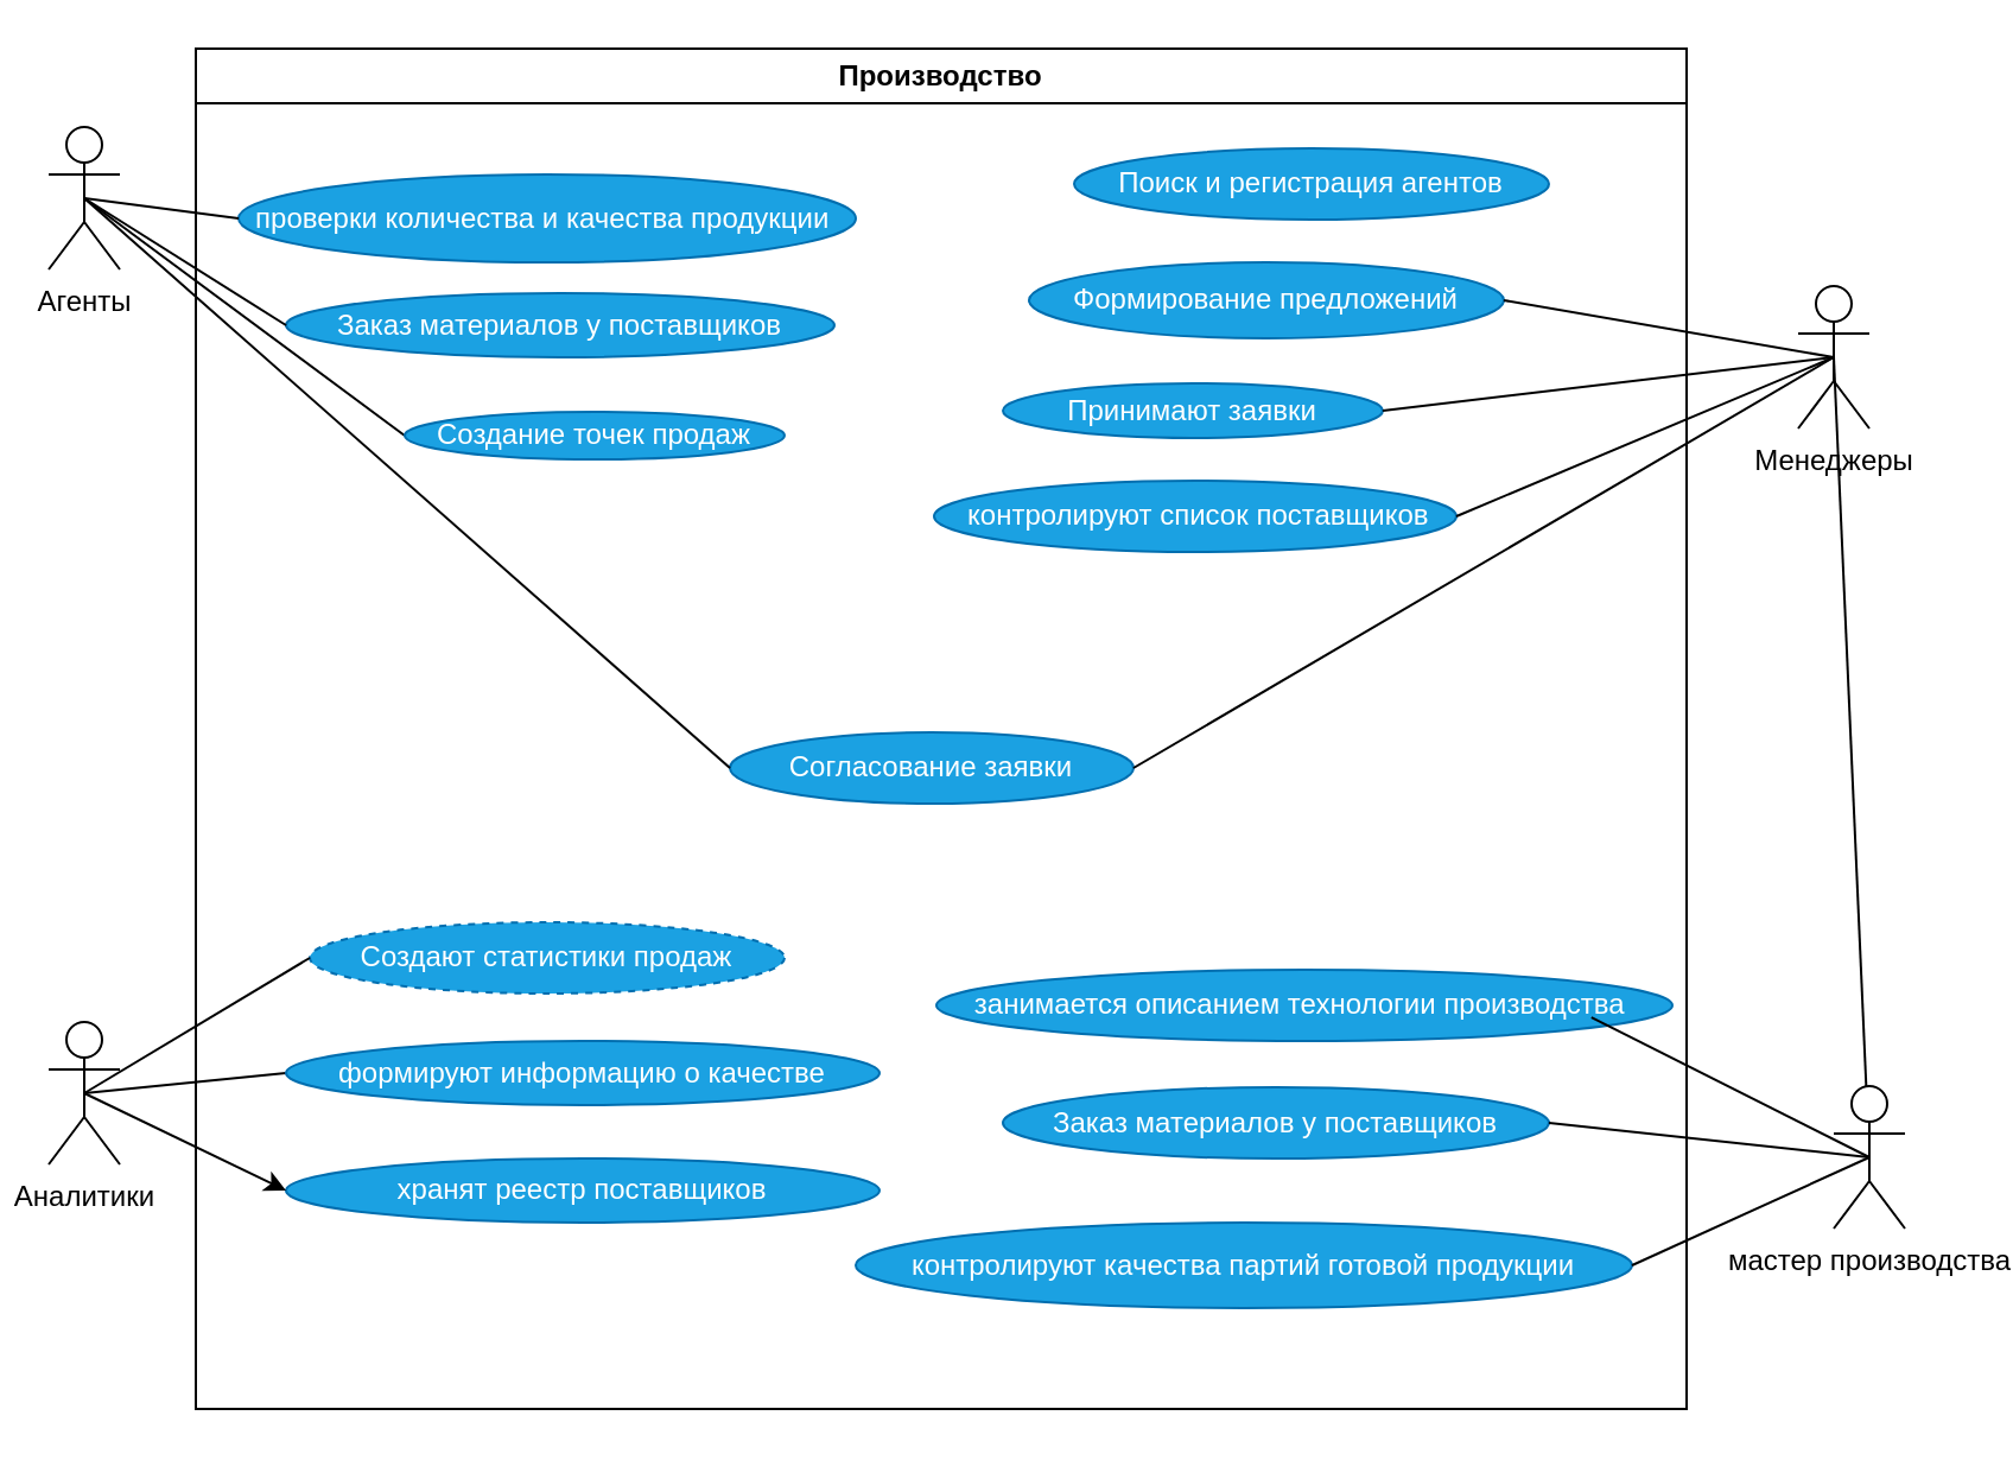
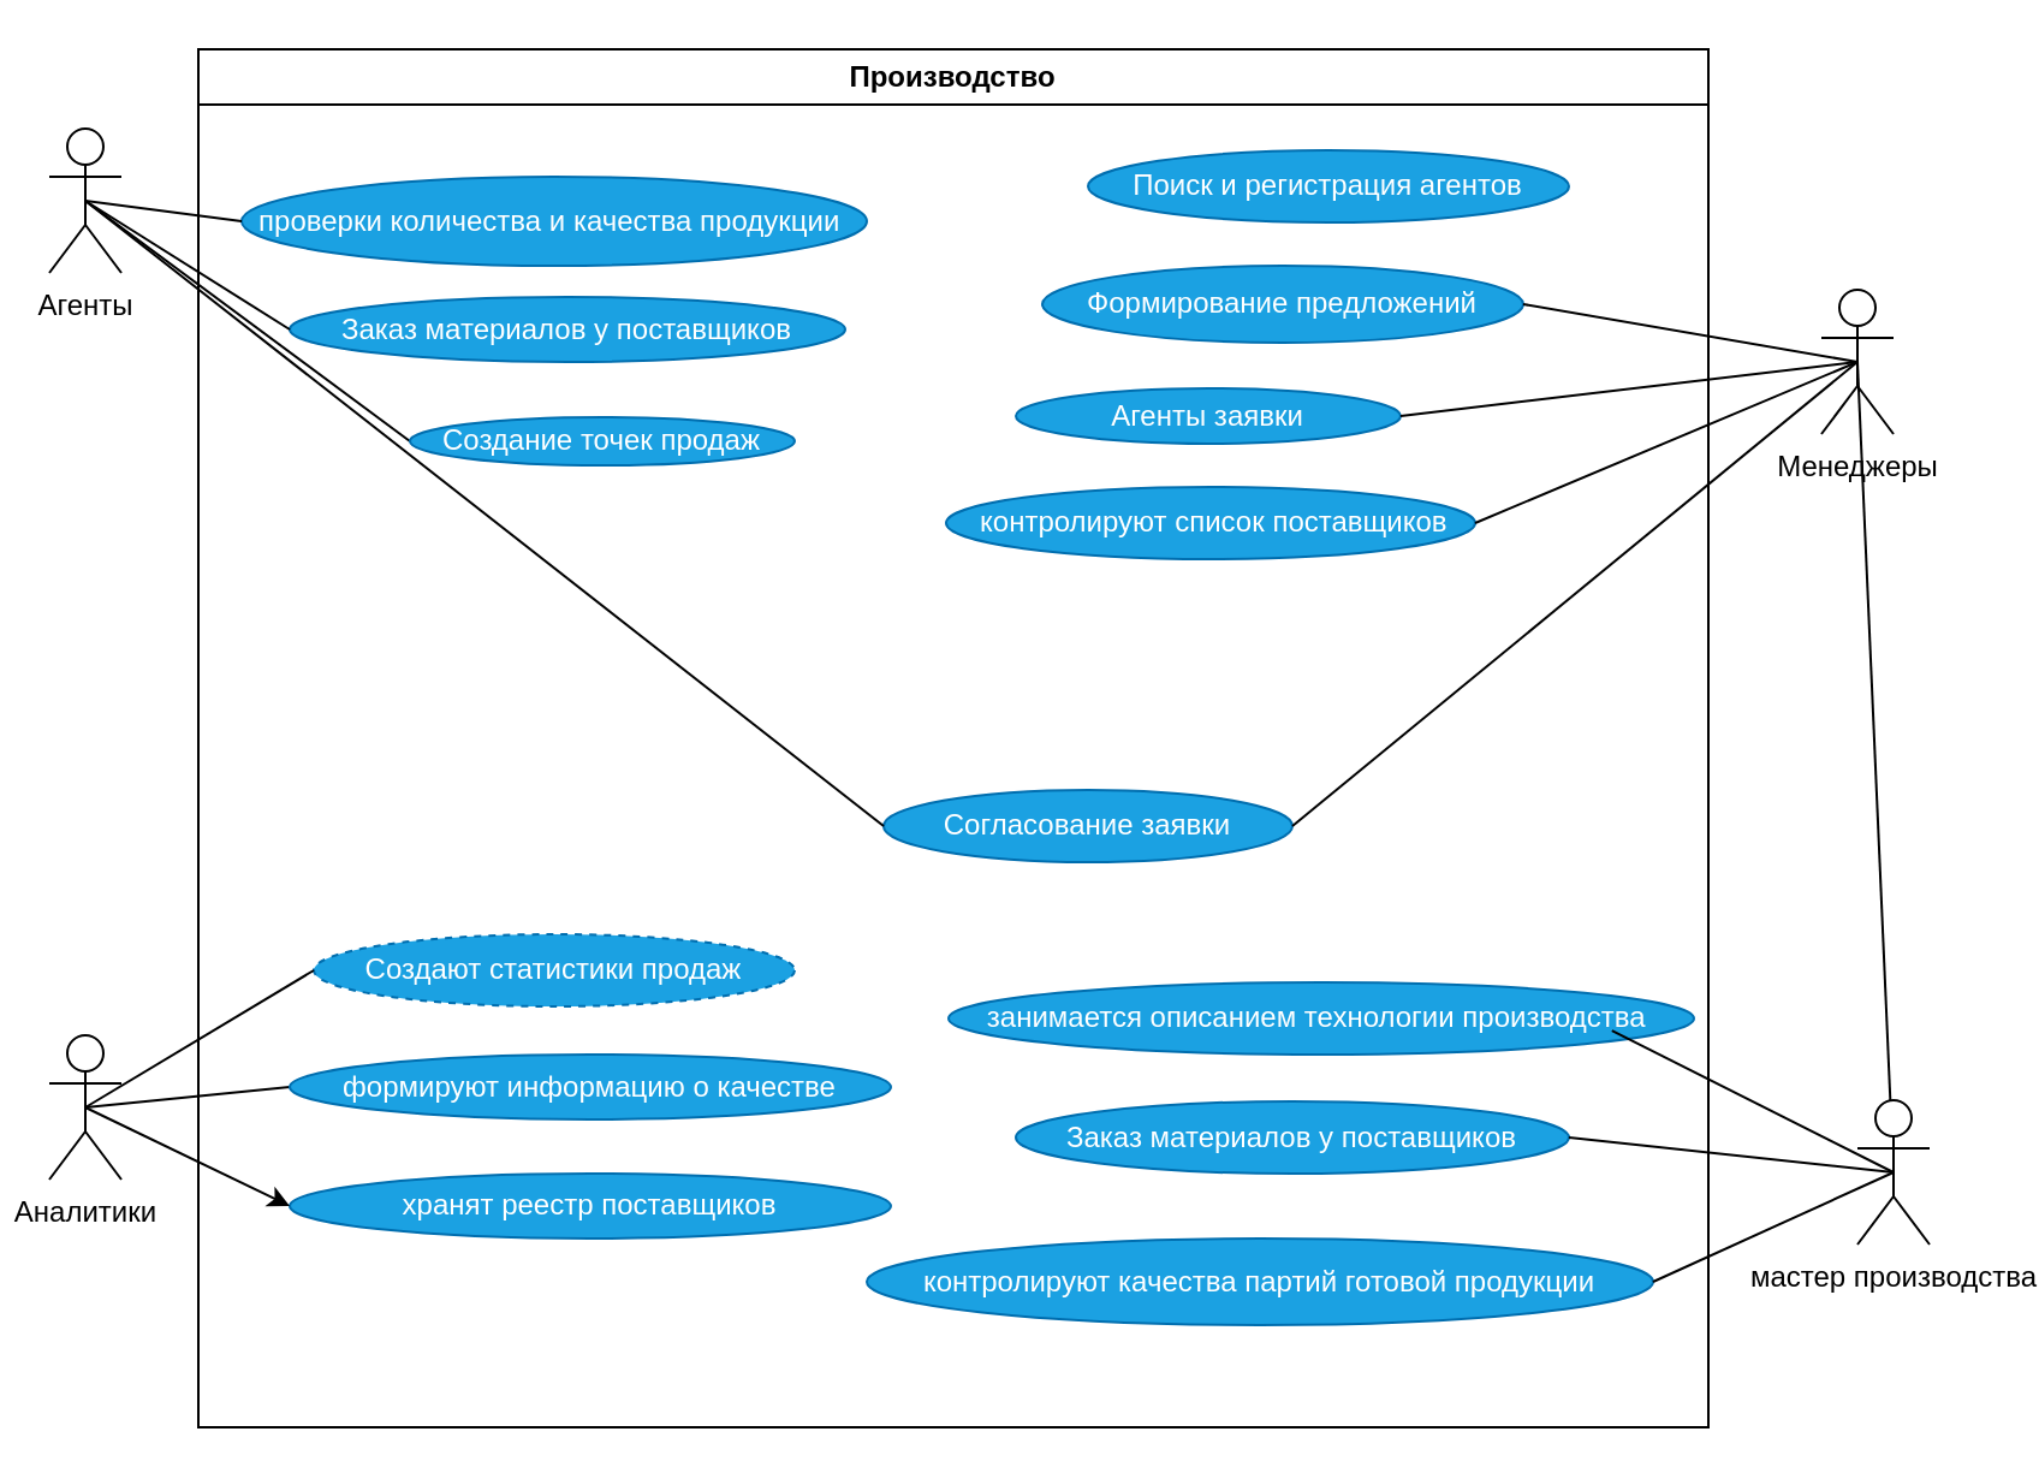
- <mxCell id="9" value="Принимают заявки" style="ellipse;whiteSpace=wrap;html=1;fillColor=#1ba1e2;fontColor=#ffffff;strokeColor=#006EAF;" parent="7" vertex="1"><mxGeometry x="340" y="141" width="160" height="23" as="geometry" /></mxCell>
+ <mxCell id="9" value="Агенты заявки" style="ellipse;whiteSpace=wrap;html=1;fillColor=#1ba1e2;fontColor=#ffffff;strokeColor=#006EAF;" parent="7" vertex="1"><mxGeometry x="340" y="141" width="160" height="23" as="geometry" /></mxCell>
- <mxCell id="12" value="Согласование заявки" style="ellipse;whiteSpace=wrap;html=1;fillColor=#1ba1e2;fontColor=#ffffff;strokeColor=#006EAF;" parent="7" vertex="1"><mxGeometry x="225" y="288" width="170" height="30" as="geometry" /></mxCell>
+ <mxCell id="12" value="Согласование заявки" style="ellipse;whiteSpace=wrap;html=1;fillColor=#1ba1e2;fontColor=#ffffff;strokeColor=#006EAF;" parent="7" vertex="1"><mxGeometry x="285" y="308" width="170" height="30" as="geometry" /></mxCell>
